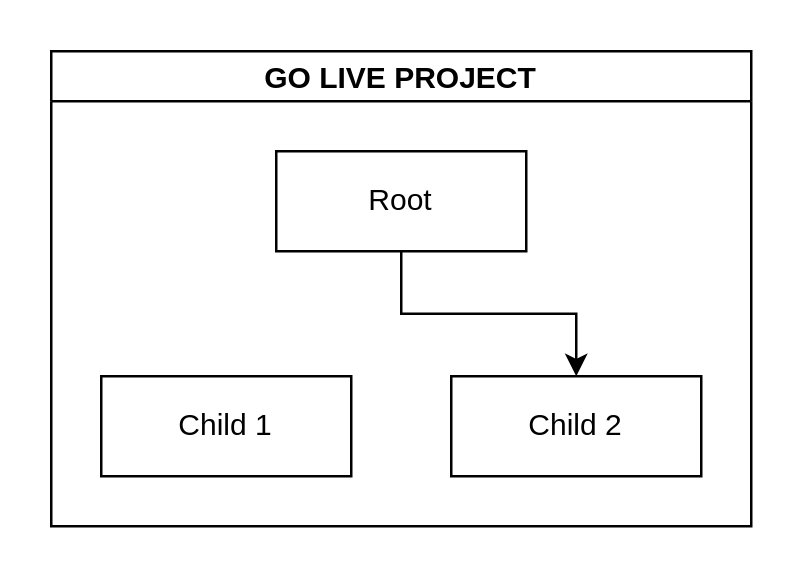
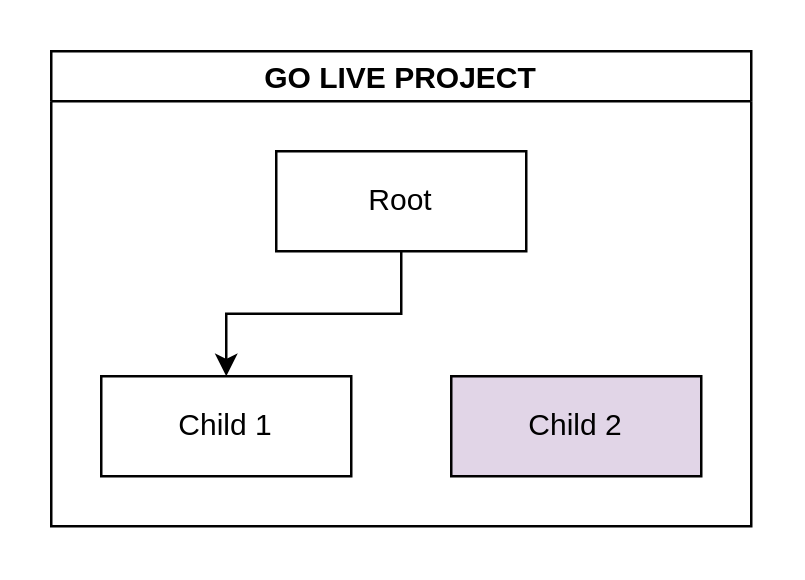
- <mxCell id="5" value="" style="edgeStyle=elbowEdgeStyle;elbow=vertical;html=1;rounded=0;" edge="1" parent="2" source="3" target="6"><mxGeometry relative="1" as="geometry" /></mxCell>
+ <mxCell id="5" value="" style="edgeStyle=elbowEdgeStyle;elbow=vertical;html=1;rounded=0;" edge="1" parent="2" source="3" target="4"><mxGeometry relative="1" as="geometry" /></mxCell>
- <mxCell id="6" value="Child 2" style="whiteSpace=wrap;html=1;" vertex="1" parent="2"><mxGeometry x="160" y="130" width="100" height="40" as="geometry" /></mxCell>
+ <mxCell id="6" value="Child 2" style="whiteSpace=wrap;html=1;fillColor=#e1d5e7;" vertex="1" parent="2"><mxGeometry x="160" y="130" width="100" height="40" as="geometry" /></mxCell>
